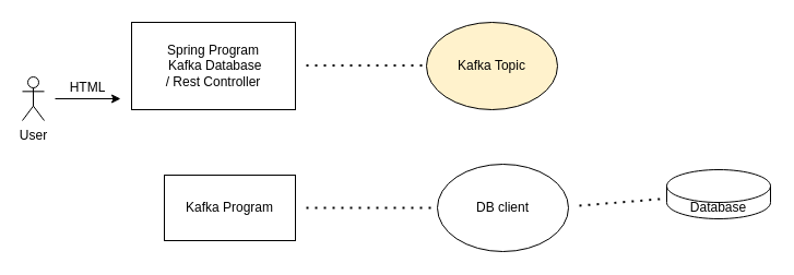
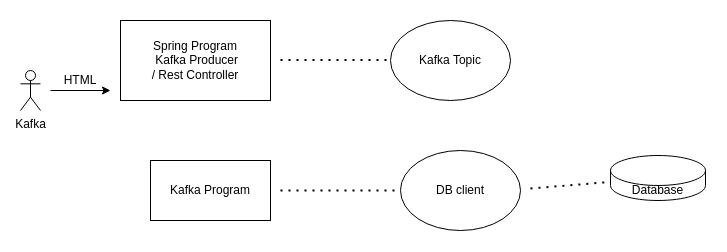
- <mxCell id="2" value="Spring Program&lt;br&gt;&amp;nbsp;Kafka Database&lt;br&gt;/ Rest Controller" style="rounded=0;whiteSpace=wrap;html=1;" parent="1" vertex="1"><mxGeometry x="120" y="20" width="150" height="80" as="geometry" /></mxCell>
+ <mxCell id="2" value="Spring Program&lt;br&gt;&amp;nbsp;Kafka Producer&lt;br&gt;/ Rest Controller" style="rounded=0;whiteSpace=wrap;html=1;" parent="1" vertex="1"><mxGeometry x="120" y="20" width="150" height="80" as="geometry" /></mxCell>
- <mxCell id="4" value="Kafka Topic" style="ellipse;whiteSpace=wrap;html=1;fillColor=#fff2cc;" parent="1" vertex="1"><mxGeometry x="390" y="20" width="120" height="80" as="geometry" /></mxCell>
+ <mxCell id="4" value="Kafka Topic" style="ellipse;whiteSpace=wrap;html=1;" parent="1" vertex="1"><mxGeometry x="390" y="20" width="120" height="80" as="geometry" /></mxCell>
- <mxCell id="8" value="User&lt;br&gt;" style="shape=umlActor;verticalLabelPosition=bottom;verticalAlign=top;html=1;outlineConnect=0;" vertex="1" parent="1"><mxGeometry x="20" y="70" width="20" height="40" as="geometry" /></mxCell>
+ <mxCell id="8" value="Kafka&lt;br&gt;" style="shape=umlActor;verticalLabelPosition=bottom;verticalAlign=top;html=1;outlineConnect=0;" vertex="1" parent="1"><mxGeometry x="20" y="70" width="20" height="40" as="geometry" /></mxCell>
